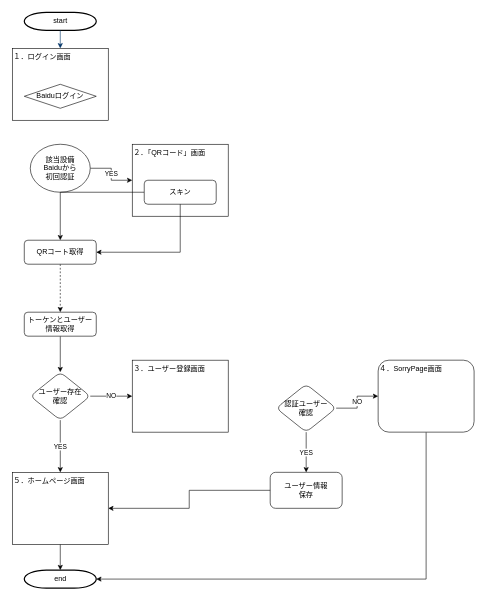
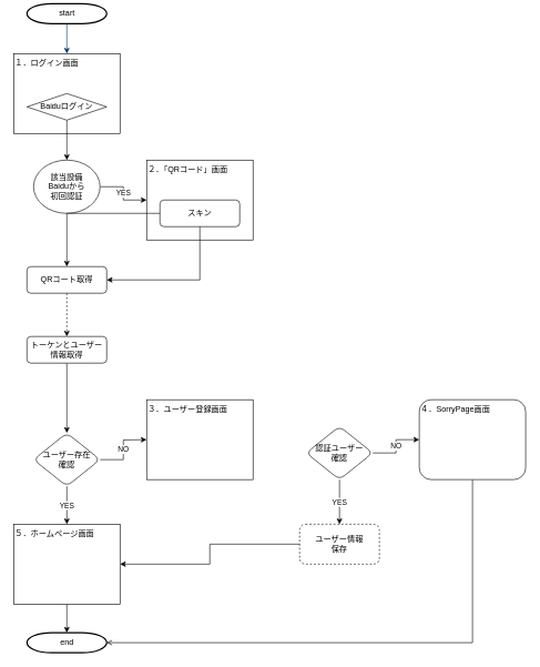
- <mxCell id="2" value="start" style="shape=mxgraph.flowchart.terminator;strokeWidth=2;gradientColor=none;gradientDirection=north;fontStyle=0;html=1;" parent="1" vertex="1"><mxGeometry x="40" y="20" width="120" height="30" as="geometry" /></mxCell>
+ <mxCell id="2" value="start" style="shape=mxgraph.flowchart.terminator;strokeWidth=2;gradientColor=none;gradientDirection=north;fontStyle=0;html=1;" parent="1" vertex="1"><mxGeometry x="40" y="5" width="120" height="30" as="geometry" /></mxCell>
+ <mxCell id="6" value="" style="edgeStyle=orthogonalEdgeStyle;rounded=0;orthogonalLoop=1;jettySize=auto;html=1;" edge="1" parent="1" source="7" target="9"><mxGeometry relative="1" as="geometry" /></mxCell>
- <mxCell id="17" value="トーケンとユーザー情報取得" style="rounded=1;whiteSpace=wrap;html=1;" vertex="1" parent="1"><mxGeometry x="40" y="520" width="120" height="40" as="geometry" /></mxCell>
+ <mxCell id="17" value="トーケンとユーザー情報取得" style="rounded=1;whiteSpace=wrap;html=1;" vertex="1" parent="1"><mxGeometry x="40" y="505" width="120" height="40" as="geometry" /></mxCell>
- <mxCell id="20" value="ユーザー存在&lt;br&gt;確認" style="rhombus;whiteSpace=wrap;html=1;rounded=1;" vertex="1" parent="1"><mxGeometry x="50" y="620" width="100" height="80" as="geometry" /></mxCell>
+ <mxCell id="20" value="ユーザー存在&lt;br&gt;確認" style="rhombus;whiteSpace=wrap;html=1;rounded=1;" vertex="1" parent="1"><mxGeometry x="50" y="650" width="100" height="80" as="geometry" /></mxCell>
- <mxCell id="27" value="ユーザー情報&lt;br&gt;保存" style="whiteSpace=wrap;html=1;rounded=1;" vertex="1" parent="1"><mxGeometry x="450" y="787" width="120" height="60" as="geometry" /></mxCell>
+ <mxCell id="27" value="ユーザー情報&lt;br&gt;保存" style="whiteSpace=wrap;html=1;rounded=1;dashed=1;" vertex="1" parent="1"><mxGeometry x="450" y="787" width="120" height="60" as="geometry" /></mxCell>
- <mxCell id="25" value="" style="edgeStyle=orthogonalEdgeStyle;rounded=0;orthogonalLoop=1;jettySize=auto;html=1;entryX=1;entryY=0.5;entryDx=0;entryDy=0;entryPerimeter=0;exitX=0.5;exitY=1;exitDx=0;exitDy=0;" edge="1" parent="1" source="26" target="4"><mxGeometry relative="1" as="geometry"><mxPoint x="710" y="800" as="targetPoint" /><Array as="points"><mxPoint x="710" y="965" /></Array></mxGeometry></mxCell>
+ <mxCell id="25" value="" style="edgeStyle=orthogonalEdgeStyle;rounded=0;orthogonalLoop=1;jettySize=auto;html=1;entryX=1;entryY=0.5;entryDx=0;entryDy=0;entryPerimeter=0;exitX=0.5;exitY=1;exitDx=0;exitDy=0;endArrow=open;" edge="1" parent="1" source="26" target="4"><mxGeometry relative="1" as="geometry"><mxPoint x="710" y="800" as="targetPoint" /><Array as="points"><mxPoint x="710" y="965" /></Array></mxGeometry></mxCell>
